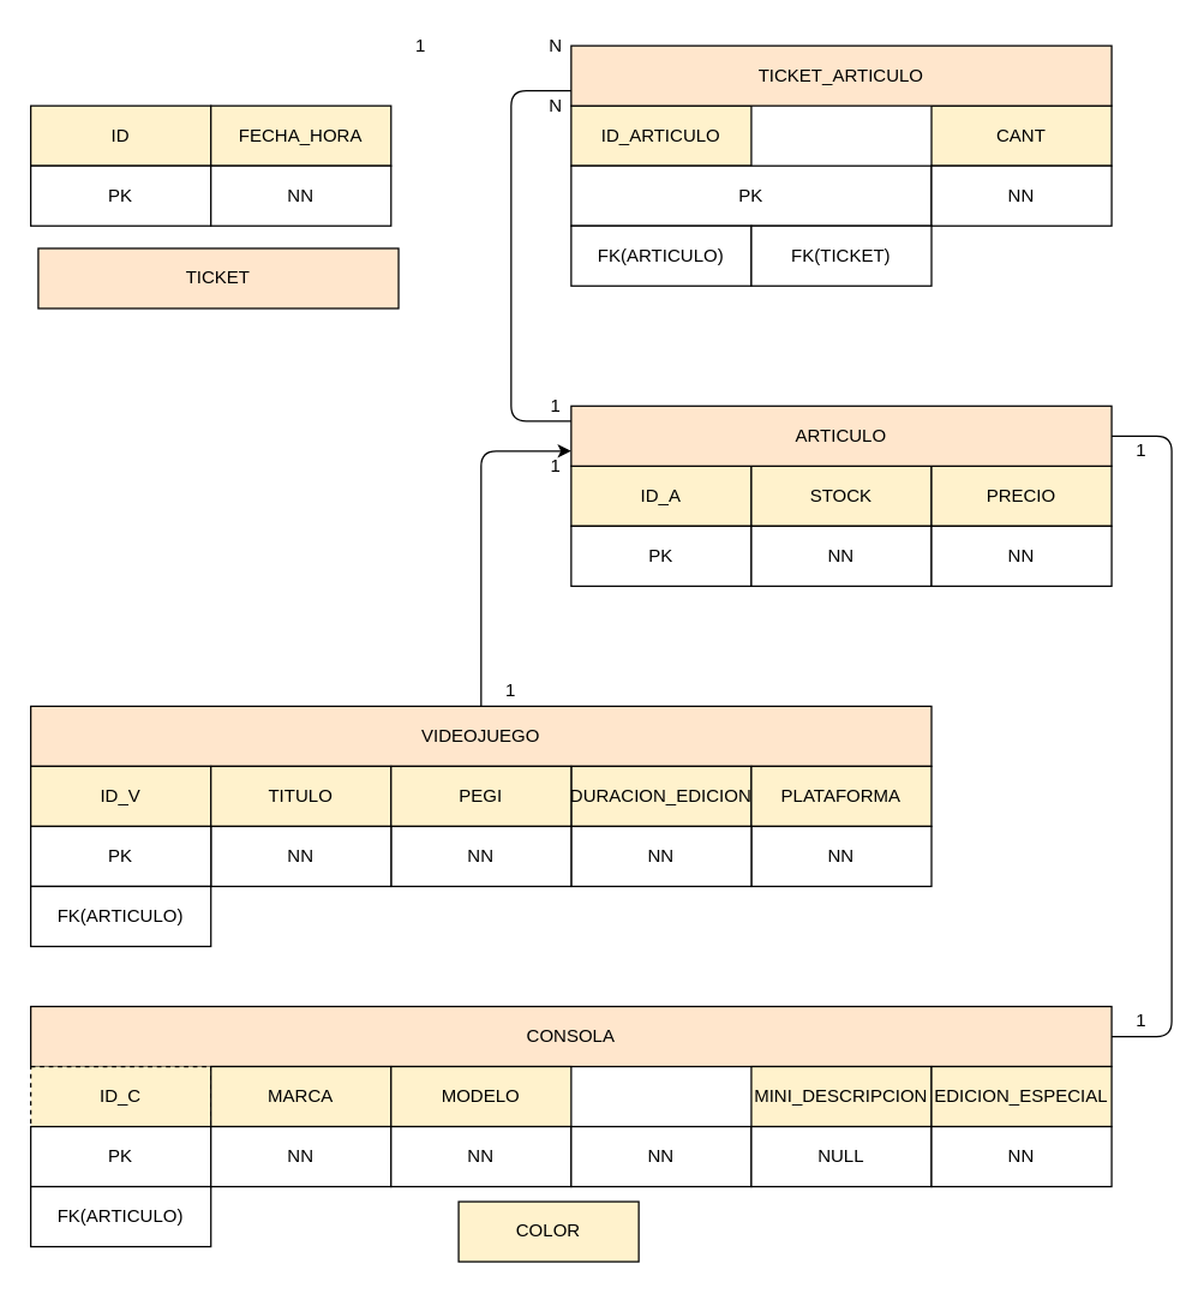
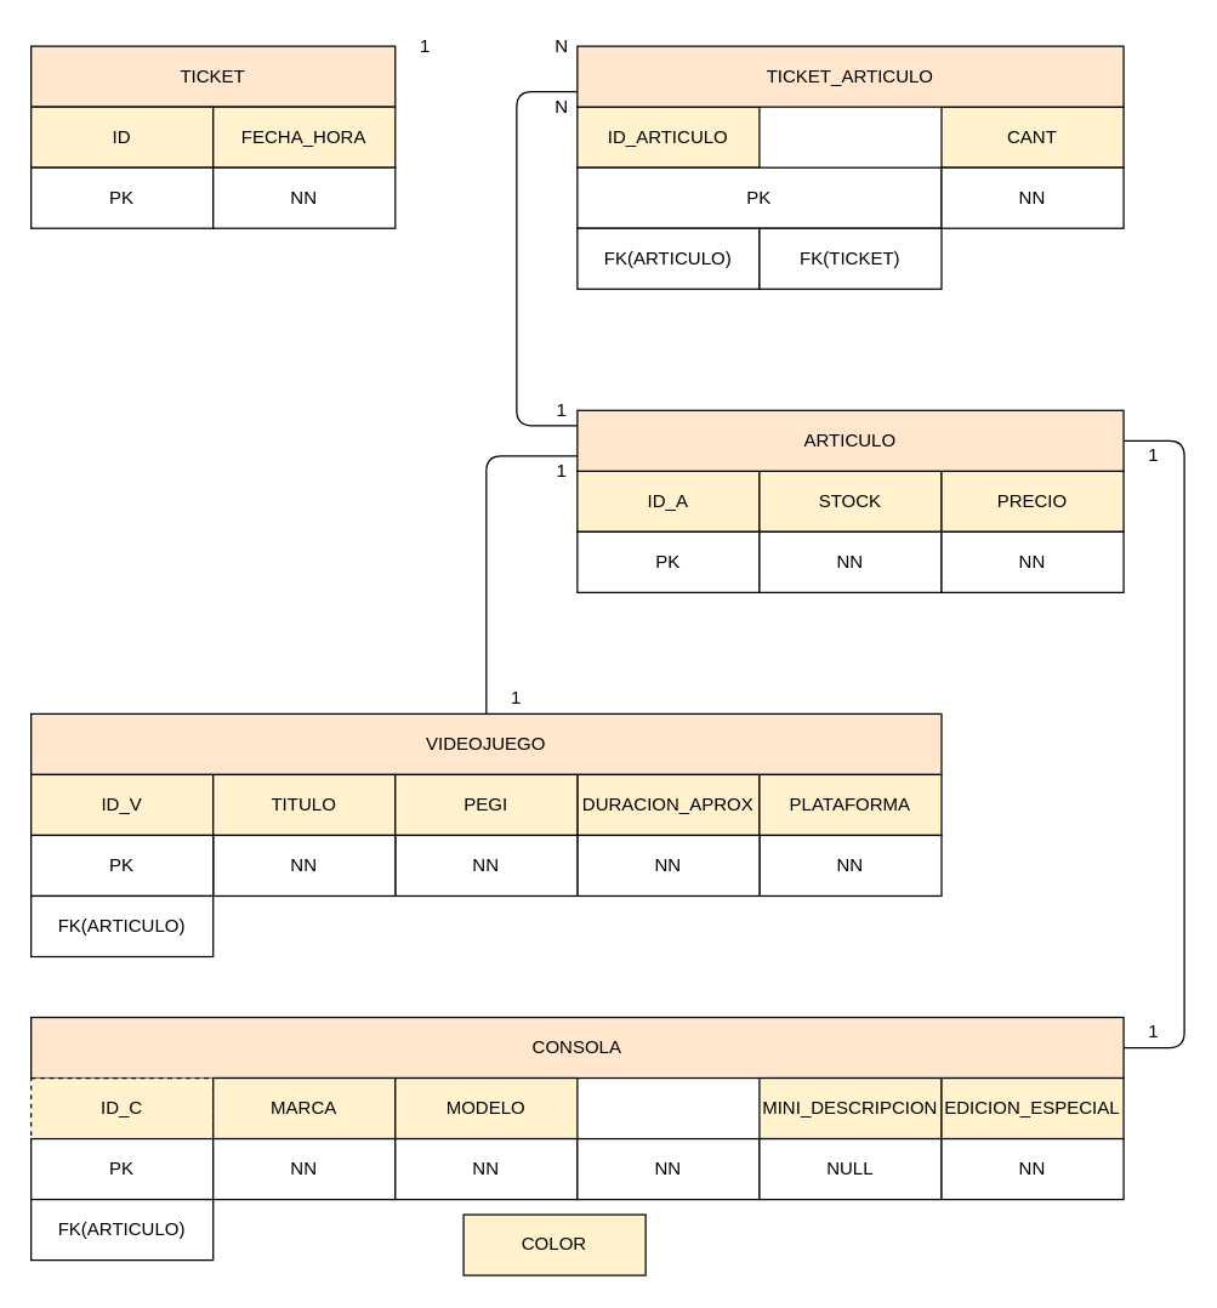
- <mxCell id="2" value="TICKET" style="rounded=0;whiteSpace=wrap;html=1;fillColor=#ffe6cc;" vertex="1" parent="1"><mxGeometry x="25" y="165" width="240" height="40" as="geometry" /></mxCell>
+ <mxCell id="2" value="TICKET" style="rounded=0;whiteSpace=wrap;html=1;fillColor=#ffe6cc;" vertex="1" parent="1"><mxGeometry x="20" y="30" width="240" height="40" as="geometry" /></mxCell>
- <mxCell id="34" value="" style="endArrow=classic;html=1;strokeColor=#000000;exitX=0.5;exitY=0;exitDx=0;exitDy=0;entryX=0;entryY=0.75;entryDx=0;entryDy=0;" edge="1" parent="1" source="22" target="13"><mxGeometry width="50" height="50" relative="1" as="geometry"><mxPoint x="390" y="350" as="sourcePoint" /><mxPoint x="440" y="300" as="targetPoint" /><Array as="points"><mxPoint x="320" y="300" /></Array></mxGeometry></mxCell>
+ <mxCell id="34" value="" style="endArrow=none;html=1;strokeColor=#000000;exitX=0.5;exitY=0;exitDx=0;exitDy=0;entryX=0;entryY=0.75;entryDx=0;entryDy=0;" edge="1" parent="1" source="22" target="13"><mxGeometry width="50" height="50" relative="1" as="geometry"><mxPoint x="390" y="350" as="sourcePoint" /><mxPoint x="440" y="300" as="targetPoint" /><Array as="points"><mxPoint x="320" y="300" /></Array></mxGeometry></mxCell>
- <mxCell id="24" value="DURACION_EDICION" style="rounded=0;whiteSpace=wrap;html=1;fillColor=#fff2cc;" vertex="1" parent="1"><mxGeometry x="380" y="510" width="120" height="40" as="geometry" /></mxCell>
+ <mxCell id="24" value="DURACION_APROX" style="rounded=0;whiteSpace=wrap;html=1;fillColor=#fff2cc;" vertex="1" parent="1"><mxGeometry x="380" y="510" width="120" height="40" as="geometry" /></mxCell>
